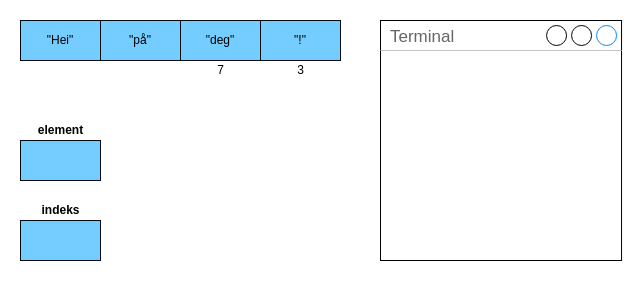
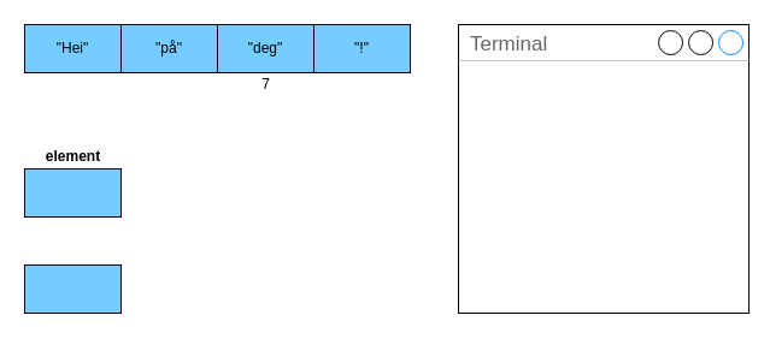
- <mxCell id="7" value="3" style="text;html=1;align=center;verticalAlign=middle;resizable=0;points=[];autosize=1;strokeColor=none;fillColor=none;" vertex="1" parent="1"><mxGeometry x="290" y="60" width="20" height="20" as="geometry" /></mxCell>
- <mxCell id="12" value="&lt;b&gt;indeks&lt;/b&gt;" style="text;html=1;align=center;verticalAlign=middle;resizable=0;points=[];autosize=1;strokeColor=none;fillColor=none;" vertex="1" parent="1"><mxGeometry x="35" y="200" width="50" height="20" as="geometry" /></mxCell>
